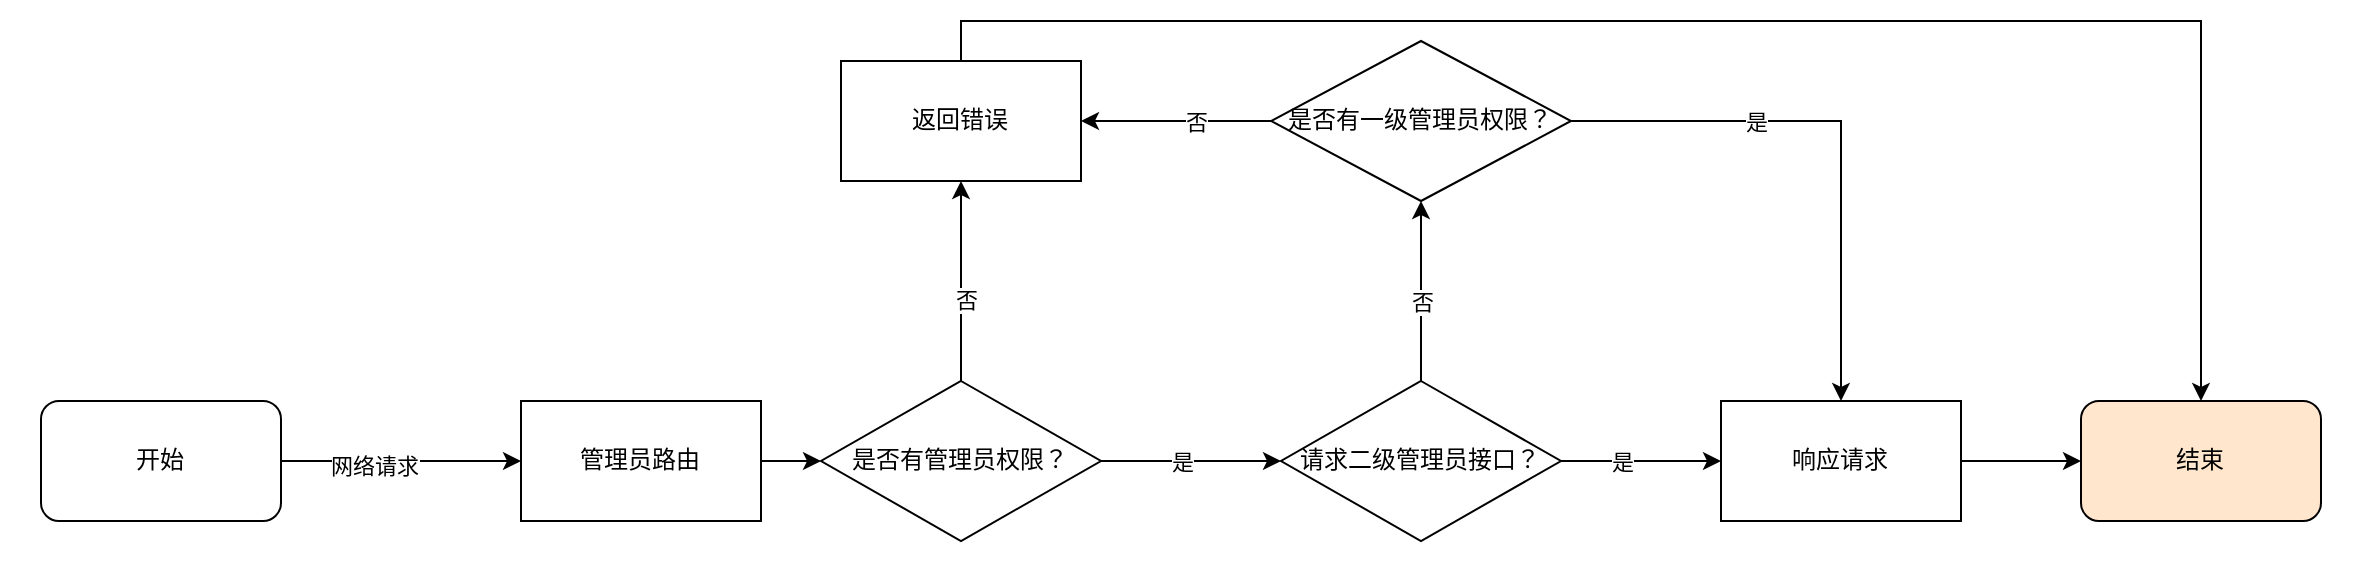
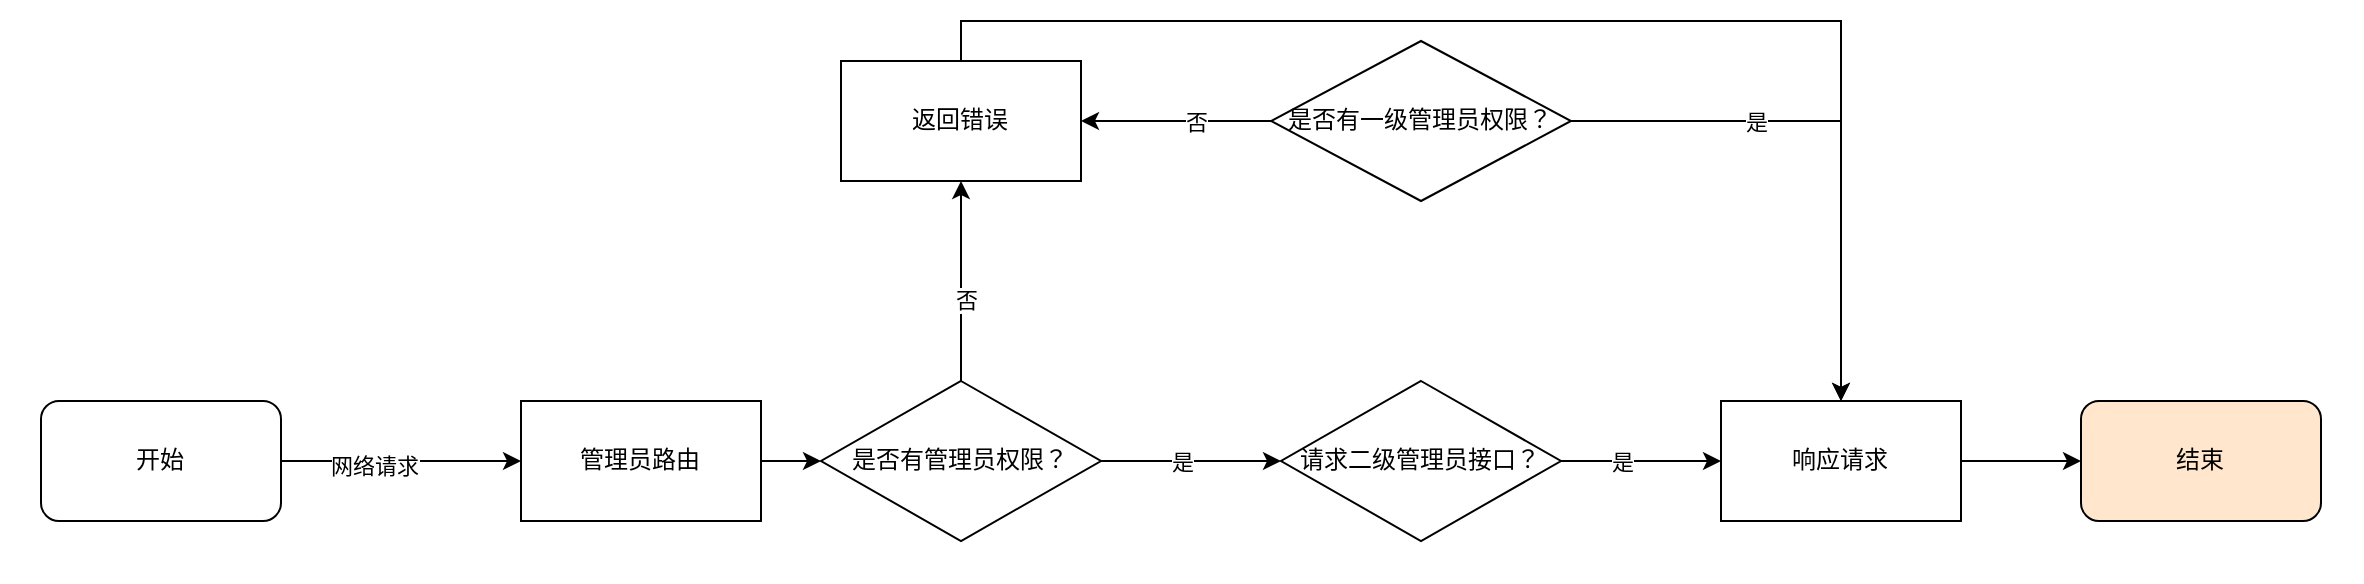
- <mxCell id="9" style="edgeStyle=orthogonalEdgeStyle;rounded=0;orthogonalLoop=1;jettySize=auto;html=1;exitX=0.5;exitY=0;exitDx=0;exitDy=0;" edge="1" parent="1" source="10" target="26"><mxGeometry relative="1" as="geometry" /></mxCell>
+ <mxCell id="9" style="edgeStyle=orthogonalEdgeStyle;rounded=0;orthogonalLoop=1;jettySize=auto;html=1;exitX=0.5;exitY=0;exitDx=0;exitDy=0;" edge="1" parent="1" source="10" target="25"><mxGeometry relative="1" as="geometry" /></mxCell>
- <mxCell id="19" value="" style="endArrow=classic;html=1;rounded=0;exitX=0.5;exitY=0;exitDx=0;exitDy=0;entryX=0.5;entryY=1;entryDx=0;entryDy=0;" edge="1" parent="1" source="15" target="18"><mxGeometry width="50" height="50" relative="1" as="geometry"><mxPoint x="550" y="190" as="sourcePoint" /><mxPoint x="600" y="140" as="targetPoint" /></mxGeometry></mxCell>
- <mxCell id="20" value="否" style="edgeLabel;html=1;align=center;verticalAlign=middle;resizable=0;points=[];" vertex="1" connectable="0" parent="19"><mxGeometry x="-0.375" relative="1" as="geometry"><mxPoint y="-12" as="offset" /></mxGeometry></mxCell>
